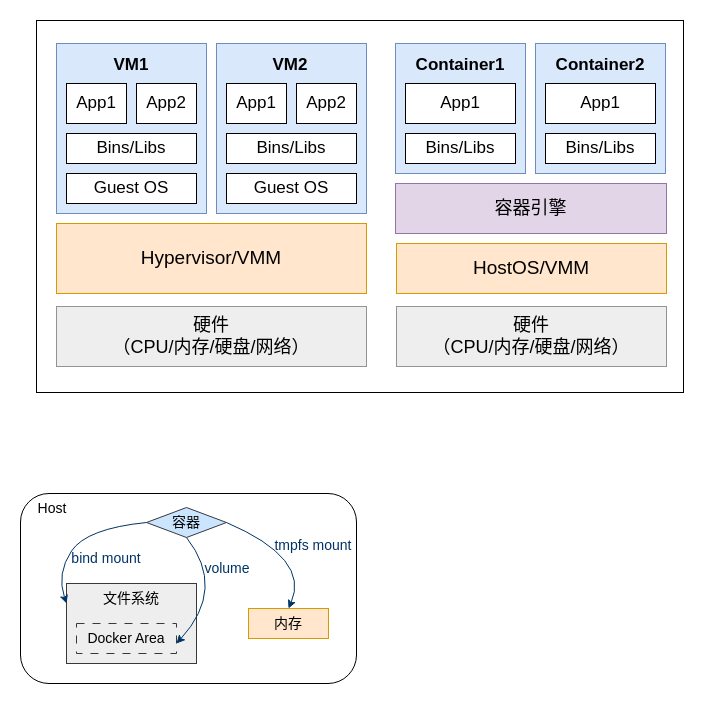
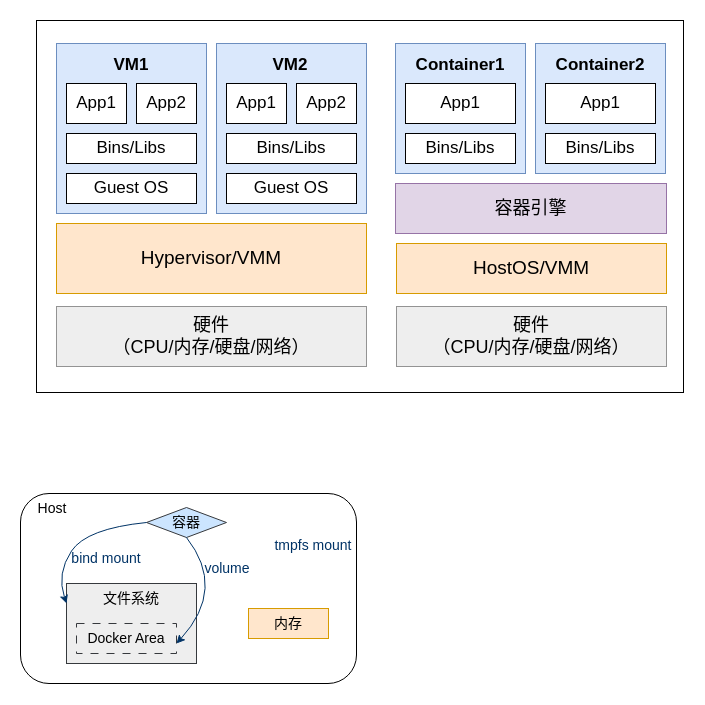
- <mxCell id="37" value="" style="curved=1;endArrow=classic;html=1;rounded=0;exitX=1;exitY=0.5;exitDx=0;exitDy=0;entryX=0.5;entryY=0;entryDx=0;entryDy=0;strokeColor=#003366;fontSize=14;" edge="1" parent="1" source="30" target="34"><mxGeometry width="50" height="50" relative="1" as="geometry"><mxPoint x="270" y="513" as="sourcePoint" /><mxPoint x="260" y="613" as="targetPoint" /><Array as="points"><mxPoint x="310" y="558" /></Array></mxGeometry></mxCell>
